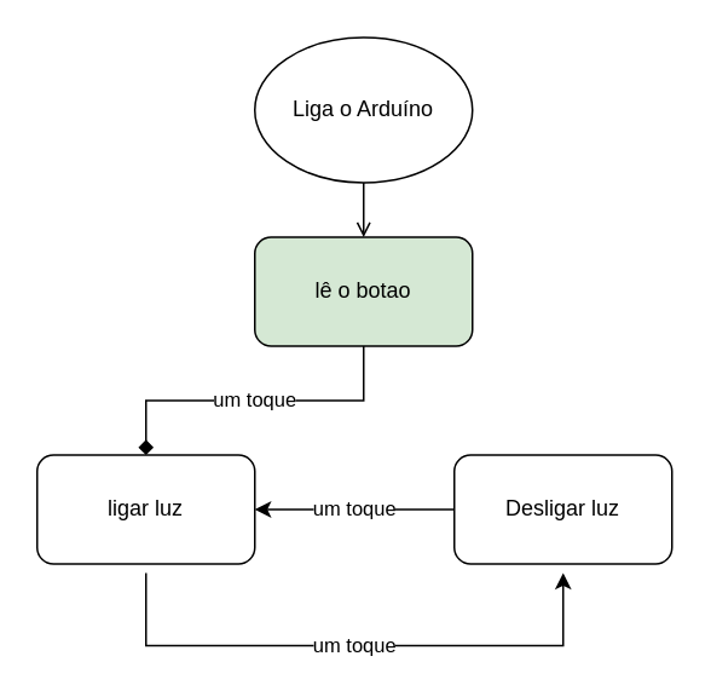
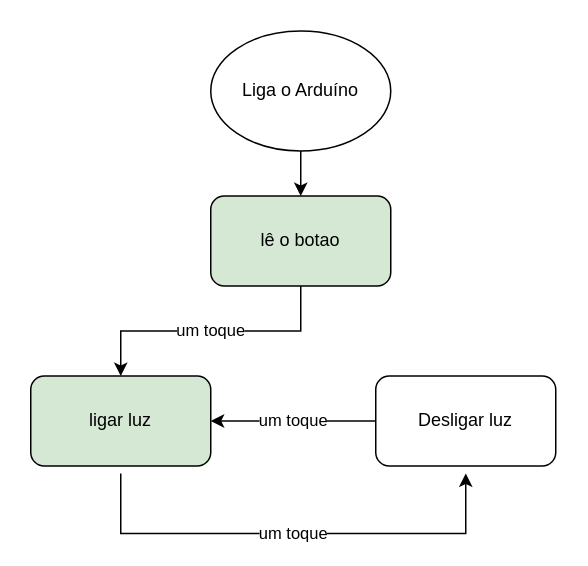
- <mxCell id="2" style="edgeStyle=orthogonalEdgeStyle;rounded=0;orthogonalLoop=1;jettySize=auto;html=1;entryX=0.5;entryY=0;entryDx=0;entryDy=0;endArrow=open;" parent="1" source="3" target="5" edge="1"><mxGeometry relative="1" as="geometry" /></mxCell>
+ <mxCell id="2" style="edgeStyle=orthogonalEdgeStyle;rounded=0;orthogonalLoop=1;jettySize=auto;html=1;entryX=0.5;entryY=0;entryDx=0;entryDy=0;" parent="1" source="3" target="5" edge="1"><mxGeometry relative="1" as="geometry" /></mxCell>
- <mxCell id="4" value="um toque" style="edgeStyle=orthogonalEdgeStyle;rounded=0;orthogonalLoop=1;jettySize=auto;html=1;entryX=0.5;entryY=0;entryDx=0;entryDy=0;endArrow=diamond;" parent="1" source="5" target="7" edge="1"><mxGeometry relative="1" as="geometry" /></mxCell>
+ <mxCell id="4" value="um toque" style="edgeStyle=orthogonalEdgeStyle;rounded=0;orthogonalLoop=1;jettySize=auto;html=1;entryX=0.5;entryY=0;entryDx=0;entryDy=0;" parent="1" source="5" target="7" edge="1"><mxGeometry relative="1" as="geometry" /></mxCell>
- <mxCell id="7" value="ligar luz" style="rounded=1;whiteSpace=wrap;html=1;" parent="1" vertex="1"><mxGeometry x="20" y="250" width="120" height="60" as="geometry" /></mxCell>
+ <mxCell id="7" value="ligar luz" style="rounded=1;whiteSpace=wrap;html=1;fillColor=#d5e8d4;" parent="1" vertex="1"><mxGeometry x="20" y="250" width="120" height="60" as="geometry" /></mxCell>
